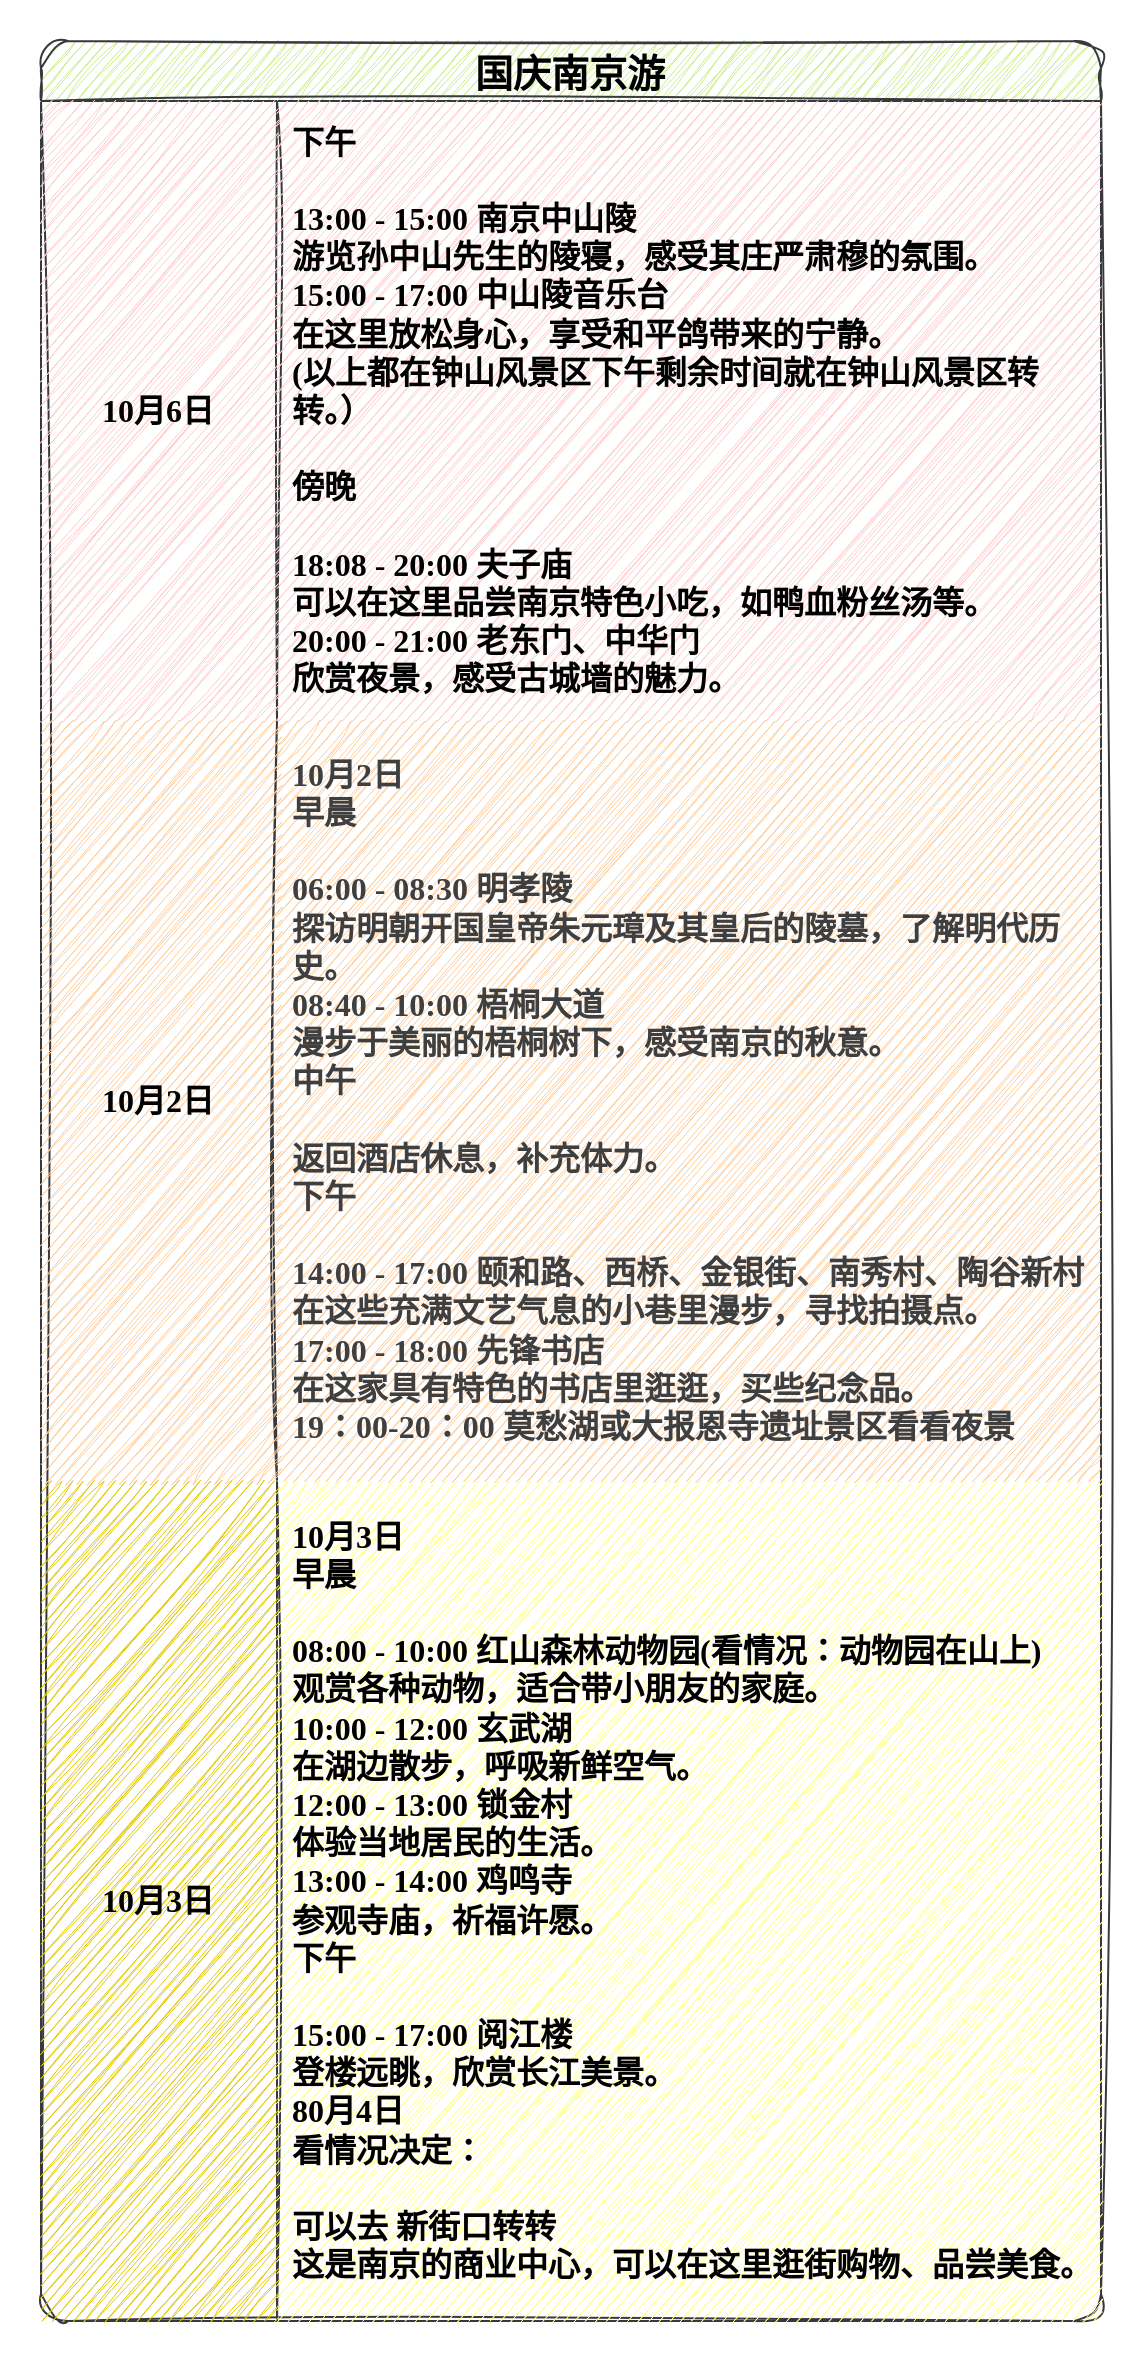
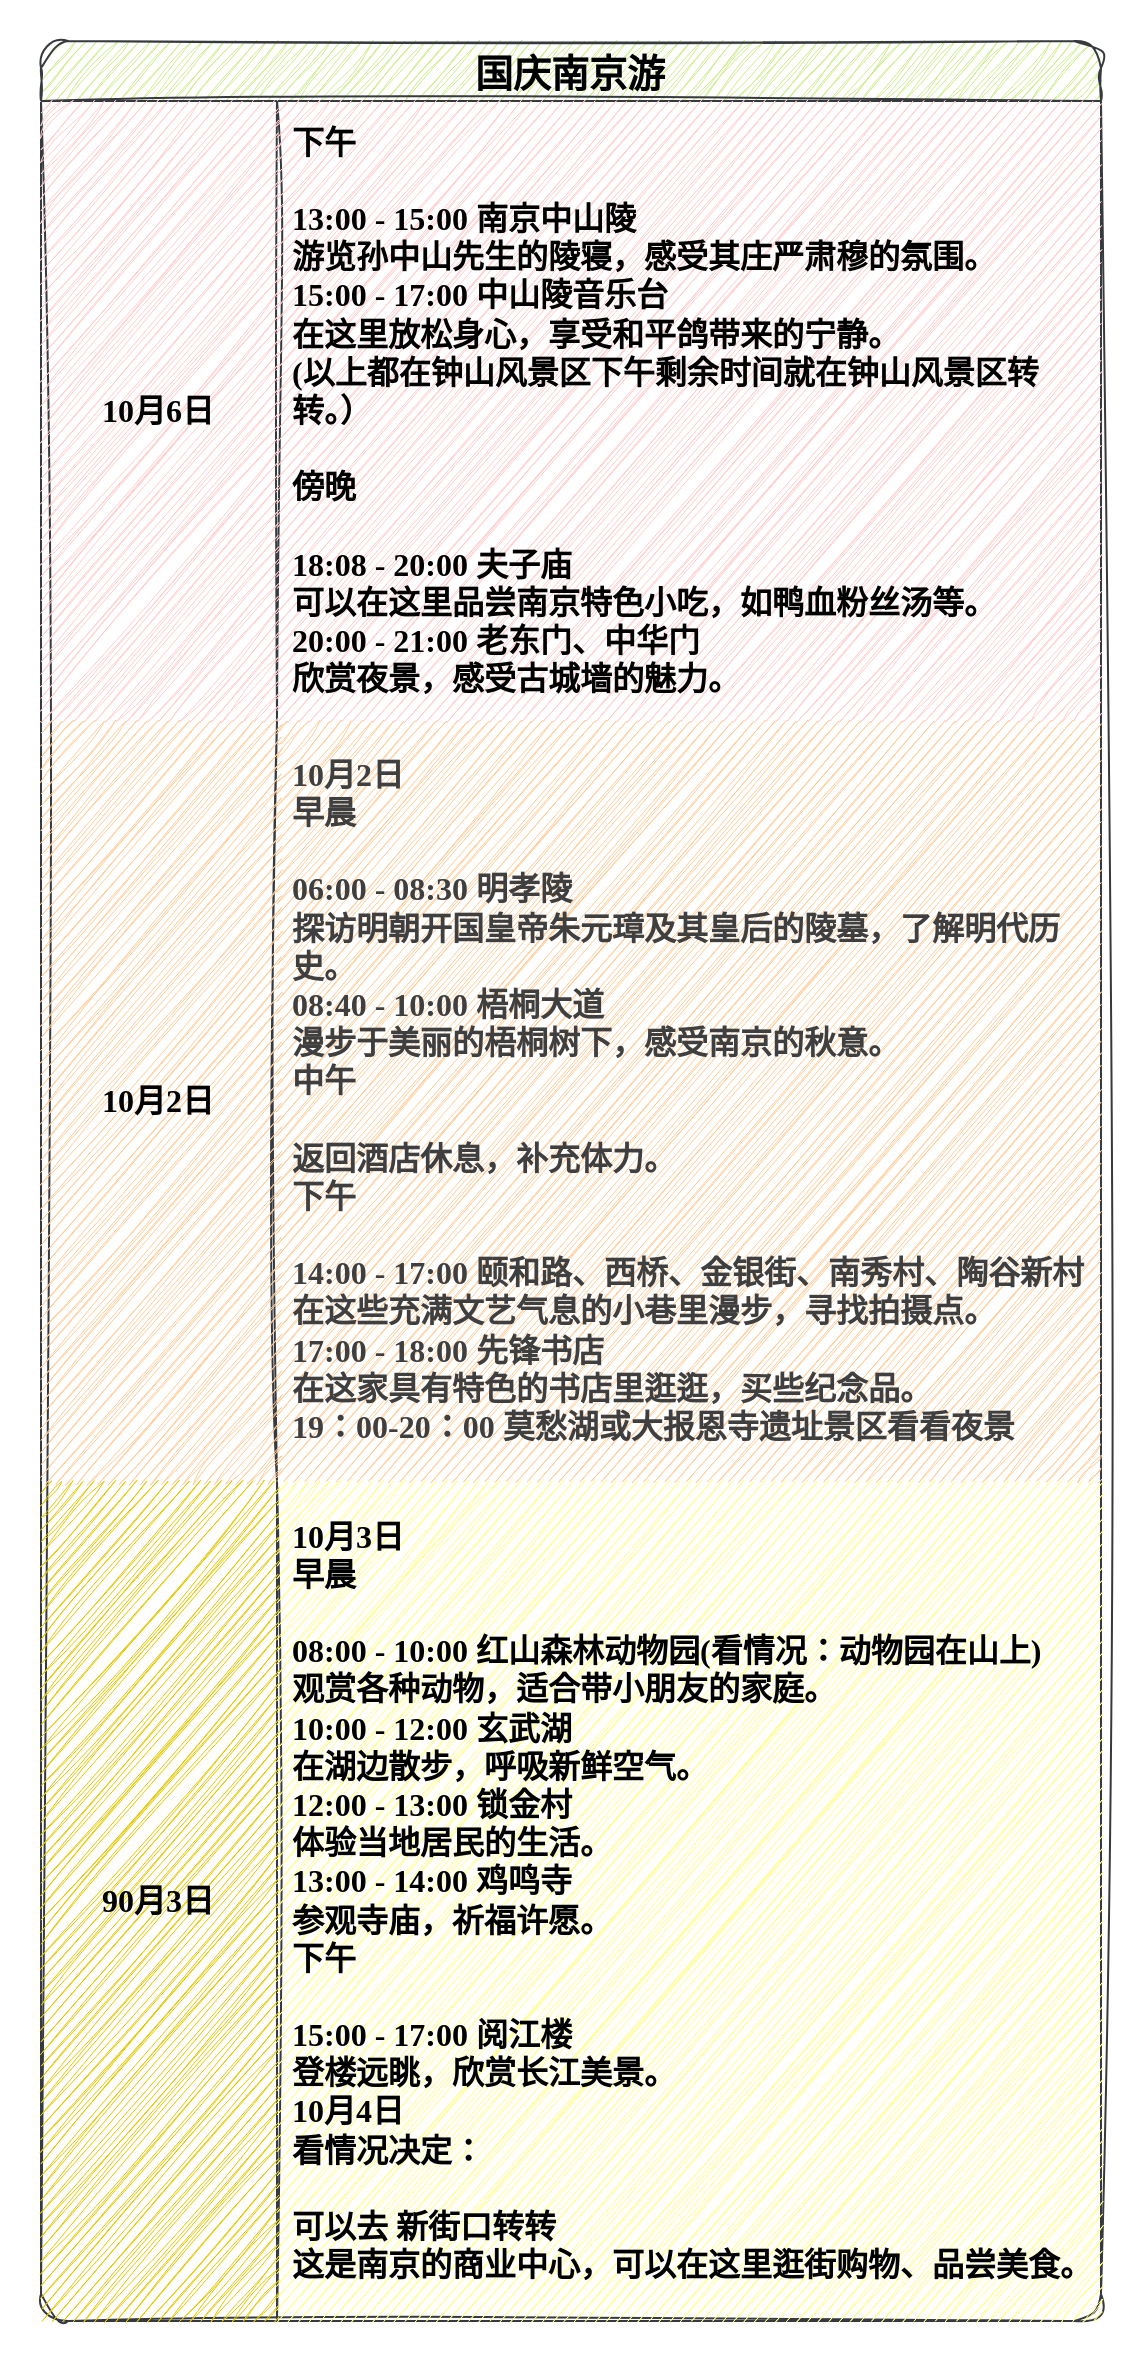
- <mxCell id="10" value="10月3日" style="shape=partialRectangle;html=1;whiteSpace=wrap;connectable=0;fillColor=#e3c800;top=0;left=0;bottom=0;right=0;overflow=hidden;strokeColor=#B09500;fontSize=16;sketch=1;hachureGap=4;jiggle=2;curveFitting=1;fontFamily=Architects Daughter;fontSource=https%3A%2F%2Ffonts.googleapis.com%2Fcss%3Ffamily%3DArchitects%2BDaughter;fontColor=#000000;fontStyle=1" vertex="1" parent="9"><mxGeometry width="118" height="420" as="geometry"><mxRectangle width="118" height="420" as="alternateBounds" /></mxGeometry></mxCell>
+ <mxCell id="10" value="90月3日" style="shape=partialRectangle;html=1;whiteSpace=wrap;connectable=0;fillColor=#e3c800;top=0;left=0;bottom=0;right=0;overflow=hidden;strokeColor=#B09500;fontSize=16;sketch=1;hachureGap=4;jiggle=2;curveFitting=1;fontFamily=Architects Daughter;fontSource=https%3A%2F%2Ffonts.googleapis.com%2Fcss%3Ffamily%3DArchitects%2BDaughter;fontColor=#000000;fontStyle=1" vertex="1" parent="9"><mxGeometry width="118" height="420" as="geometry"><mxRectangle width="118" height="420" as="alternateBounds" /></mxGeometry></mxCell>
- <mxCell id="11" value="&lt;span style=&quot;white-space-collapse: preserve;&quot;&gt;10月3日&lt;br&gt;早晨&lt;br&gt;&lt;br&gt;08:00 - 10:00 红山森林动物园(看情况：动物园在山上)&lt;br&gt;观赏各种动物，适合带小朋友的家庭。&lt;br&gt;10:00 - 12:00 玄武湖&lt;br&gt;在湖边散步，呼吸新鲜空气。&lt;br&gt;12:00 - 13:00 锁金村&lt;br&gt;体验当地居民的生活。&lt;br&gt;13:00 - 14:00 鸡鸣寺&lt;br&gt;参观寺庙，祈福许愿。&lt;br&gt;下午&lt;br&gt;&lt;br&gt;15:00 - 17:00 阅江楼&lt;br&gt;登楼远眺，欣赏长江美景。&lt;br&gt;80月4日&lt;br&gt;看情况决定：&lt;br&gt;&lt;br&gt;可以去 新街口转转&lt;br&gt;这是南京的商业中心，可以在这里逛街购物、品尝美食。&lt;/span&gt;" style="shape=partialRectangle;html=1;whiteSpace=wrap;connectable=0;fillColor=#ffff88;top=0;left=0;bottom=0;right=0;align=left;spacingLeft=6;overflow=hidden;strokeColor=#36393d;fontSize=16;sketch=1;hachureGap=4;jiggle=2;curveFitting=1;fontFamily=Comic Sans MS;fontStyle=1;verticalAlign=middle;fontColor=default;labelBackgroundColor=none;" vertex="1" parent="9"><mxGeometry x="118" width="412" height="420" as="geometry"><mxRectangle width="412" height="420" as="alternateBounds" /></mxGeometry></mxCell>
+ <mxCell id="11" value="&lt;span style=&quot;white-space-collapse: preserve;&quot;&gt;10月3日&lt;br&gt;早晨&lt;br&gt;&lt;br&gt;08:00 - 10:00 红山森林动物园(看情况：动物园在山上)&lt;br&gt;观赏各种动物，适合带小朋友的家庭。&lt;br&gt;10:00 - 12:00 玄武湖&lt;br&gt;在湖边散步，呼吸新鲜空气。&lt;br&gt;12:00 - 13:00 锁金村&lt;br&gt;体验当地居民的生活。&lt;br&gt;13:00 - 14:00 鸡鸣寺&lt;br&gt;参观寺庙，祈福许愿。&lt;br&gt;下午&lt;br&gt;&lt;br&gt;15:00 - 17:00 阅江楼&lt;br&gt;登楼远眺，欣赏长江美景。&lt;br&gt;10月4日&lt;br&gt;看情况决定：&lt;br&gt;&lt;br&gt;可以去 新街口转转&lt;br&gt;这是南京的商业中心，可以在这里逛街购物、品尝美食。&lt;/span&gt;" style="shape=partialRectangle;html=1;whiteSpace=wrap;connectable=0;fillColor=#ffff88;top=0;left=0;bottom=0;right=0;align=left;spacingLeft=6;overflow=hidden;strokeColor=#36393d;fontSize=16;sketch=1;hachureGap=4;jiggle=2;curveFitting=1;fontFamily=Comic Sans MS;fontStyle=1;verticalAlign=middle;fontColor=default;labelBackgroundColor=none;" vertex="1" parent="9"><mxGeometry x="118" width="412" height="420" as="geometry"><mxRectangle width="412" height="420" as="alternateBounds" /></mxGeometry></mxCell>
